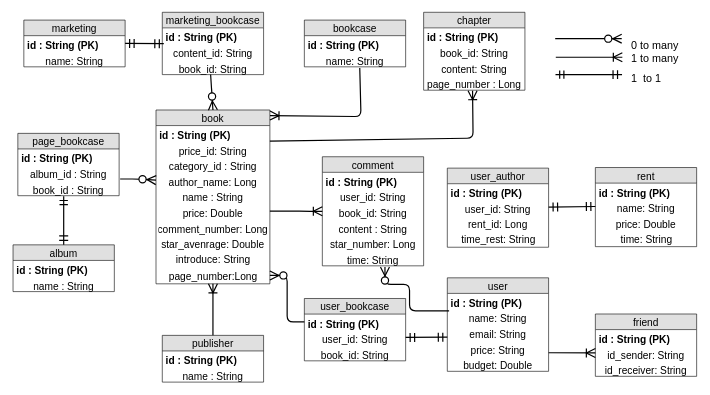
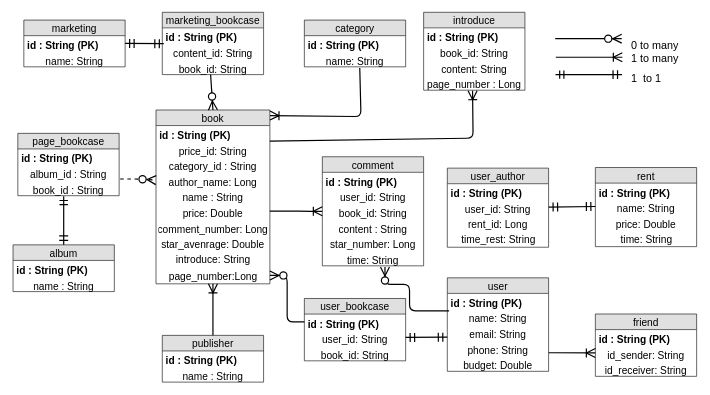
- <mxCell id="13" value="chapter" style="swimlane;fontStyle=0;childLayout=stackLayout;horizontal=1;startSize=26;fillColor=#e0e0e0;horizontalStack=0;resizeParent=1;resizeParentMax=0;resizeLast=0;collapsible=1;marginBottom=0;swimlaneFillColor=#ffffff;align=center;fontSize=17;" parent="1" vertex="1"><mxGeometry x="705.5" y="20" width="169" height="130" as="geometry" /></mxCell>
+ <mxCell id="13" value="introduce" style="swimlane;fontStyle=0;childLayout=stackLayout;horizontal=1;startSize=26;fillColor=#e0e0e0;horizontalStack=0;resizeParent=1;resizeParentMax=0;resizeLast=0;collapsible=1;marginBottom=0;swimlaneFillColor=#ffffff;align=center;fontSize=17;" parent="1" vertex="1"><mxGeometry x="705.5" y="20" width="169" height="130" as="geometry" /></mxCell>
- <mxCell id="71" value="bookcase" style="swimlane;fontStyle=0;childLayout=stackLayout;horizontal=1;startSize=26;fillColor=#e0e0e0;horizontalStack=0;resizeParent=1;resizeParentMax=0;resizeLast=0;collapsible=1;marginBottom=0;swimlaneFillColor=#ffffff;align=center;fontSize=17;" parent="1" vertex="1"><mxGeometry x="506.5" y="33" width="169" height="78" as="geometry" /></mxCell>
+ <mxCell id="71" value="category" style="swimlane;fontStyle=0;childLayout=stackLayout;horizontal=1;startSize=26;fillColor=#e0e0e0;horizontalStack=0;resizeParent=1;resizeParentMax=0;resizeLast=0;collapsible=1;marginBottom=0;swimlaneFillColor=#ffffff;align=center;fontSize=17;" parent="1" vertex="1"><mxGeometry x="506.5" y="33" width="169" height="78" as="geometry" /></mxCell>
- <mxCell id="59" value="" style="edgeStyle=entityRelationEdgeStyle;fontSize=12;html=1;endArrow=ERzeroToMany;endFill=1;entryX=0;entryY=0.5;entryDx=0;entryDy=0;endSize=12;strokeWidth=2;exitX=1.01;exitY=0.929;exitDx=0;exitDy=0;exitPerimeter=0;" parent="1" source="50" target="6" edge="1"><mxGeometry width="100" height="100" relative="1" as="geometry"><mxPoint x="198" y="274" as="sourcePoint" /><mxPoint x="83" y="605" as="targetPoint" /></mxGeometry></mxCell>
+ <mxCell id="59" value="" style="edgeStyle=entityRelationEdgeStyle;fontSize=12;html=1;endArrow=ERzeroToMany;endFill=1;entryX=0;entryY=0.5;entryDx=0;entryDy=0;endSize=12;strokeWidth=2;exitX=1.01;exitY=0.929;exitDx=0;exitDy=0;exitPerimeter=0;dashed=1;" parent="1" source="50" target="6" edge="1"><mxGeometry width="100" height="100" relative="1" as="geometry"><mxPoint x="198" y="274" as="sourcePoint" /><mxPoint x="83" y="605" as="targetPoint" /></mxGeometry></mxCell>
- <mxCell id="32" value="price: String" style="text;strokeColor=none;fillColor=none;spacingLeft=4;spacingRight=4;overflow=hidden;rotatable=0;points=[[0,0.5],[1,0.5]];portConstraint=eastwest;fontSize=17;align=center;" parent="28" vertex="1"><mxGeometry y="104" width="169" height="26" as="geometry" /></mxCell>
+ <mxCell id="32" value="phone: String" style="text;strokeColor=none;fillColor=none;spacingLeft=4;spacingRight=4;overflow=hidden;rotatable=0;points=[[0,0.5],[1,0.5]];portConstraint=eastwest;fontSize=17;align=center;" parent="28" vertex="1"><mxGeometry y="104" width="169" height="26" as="geometry" /></mxCell>
